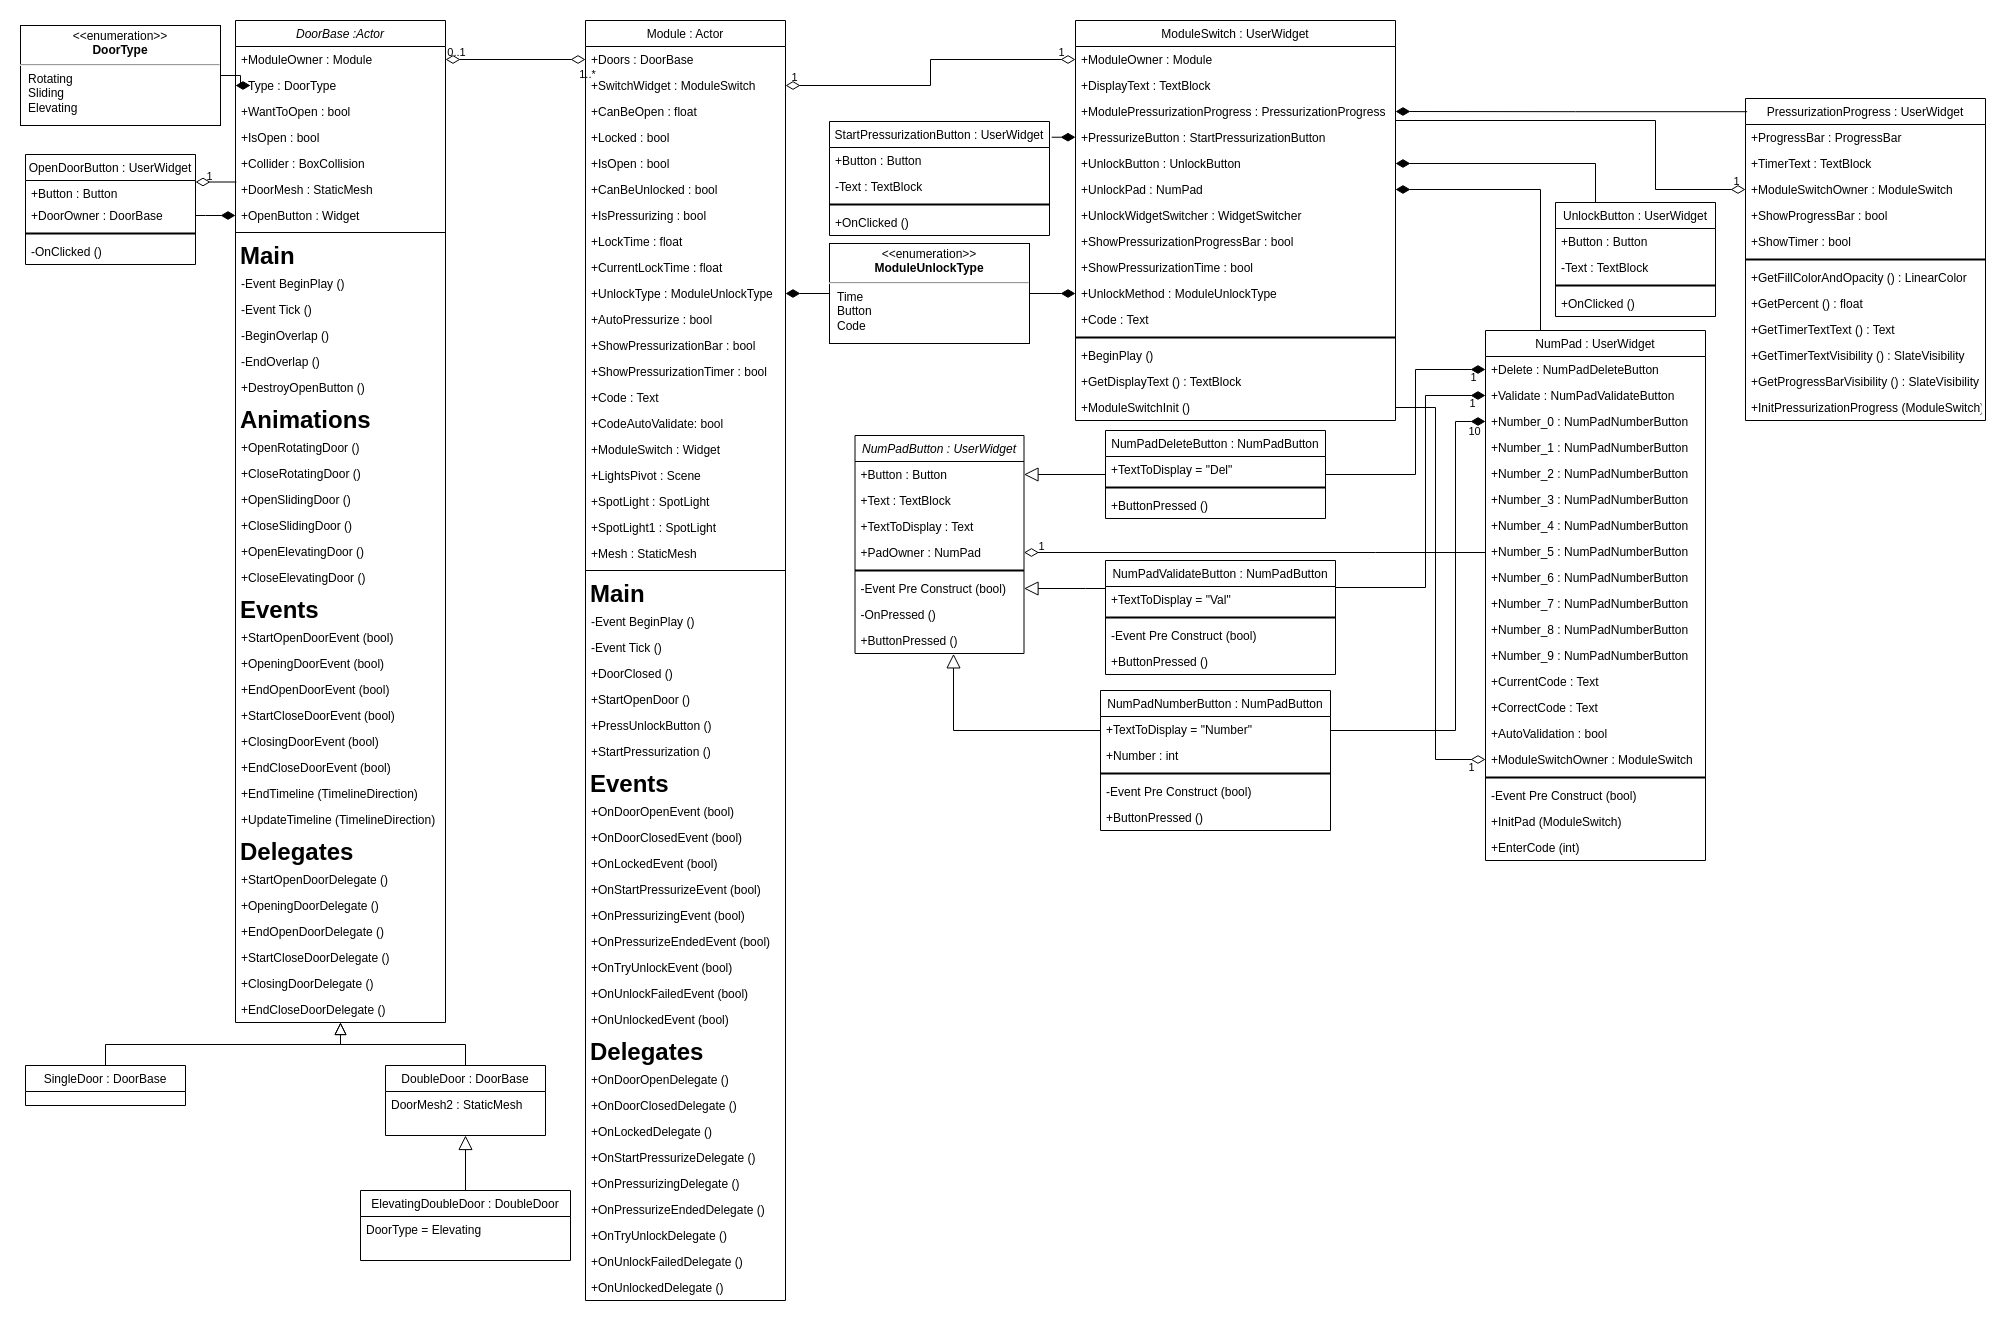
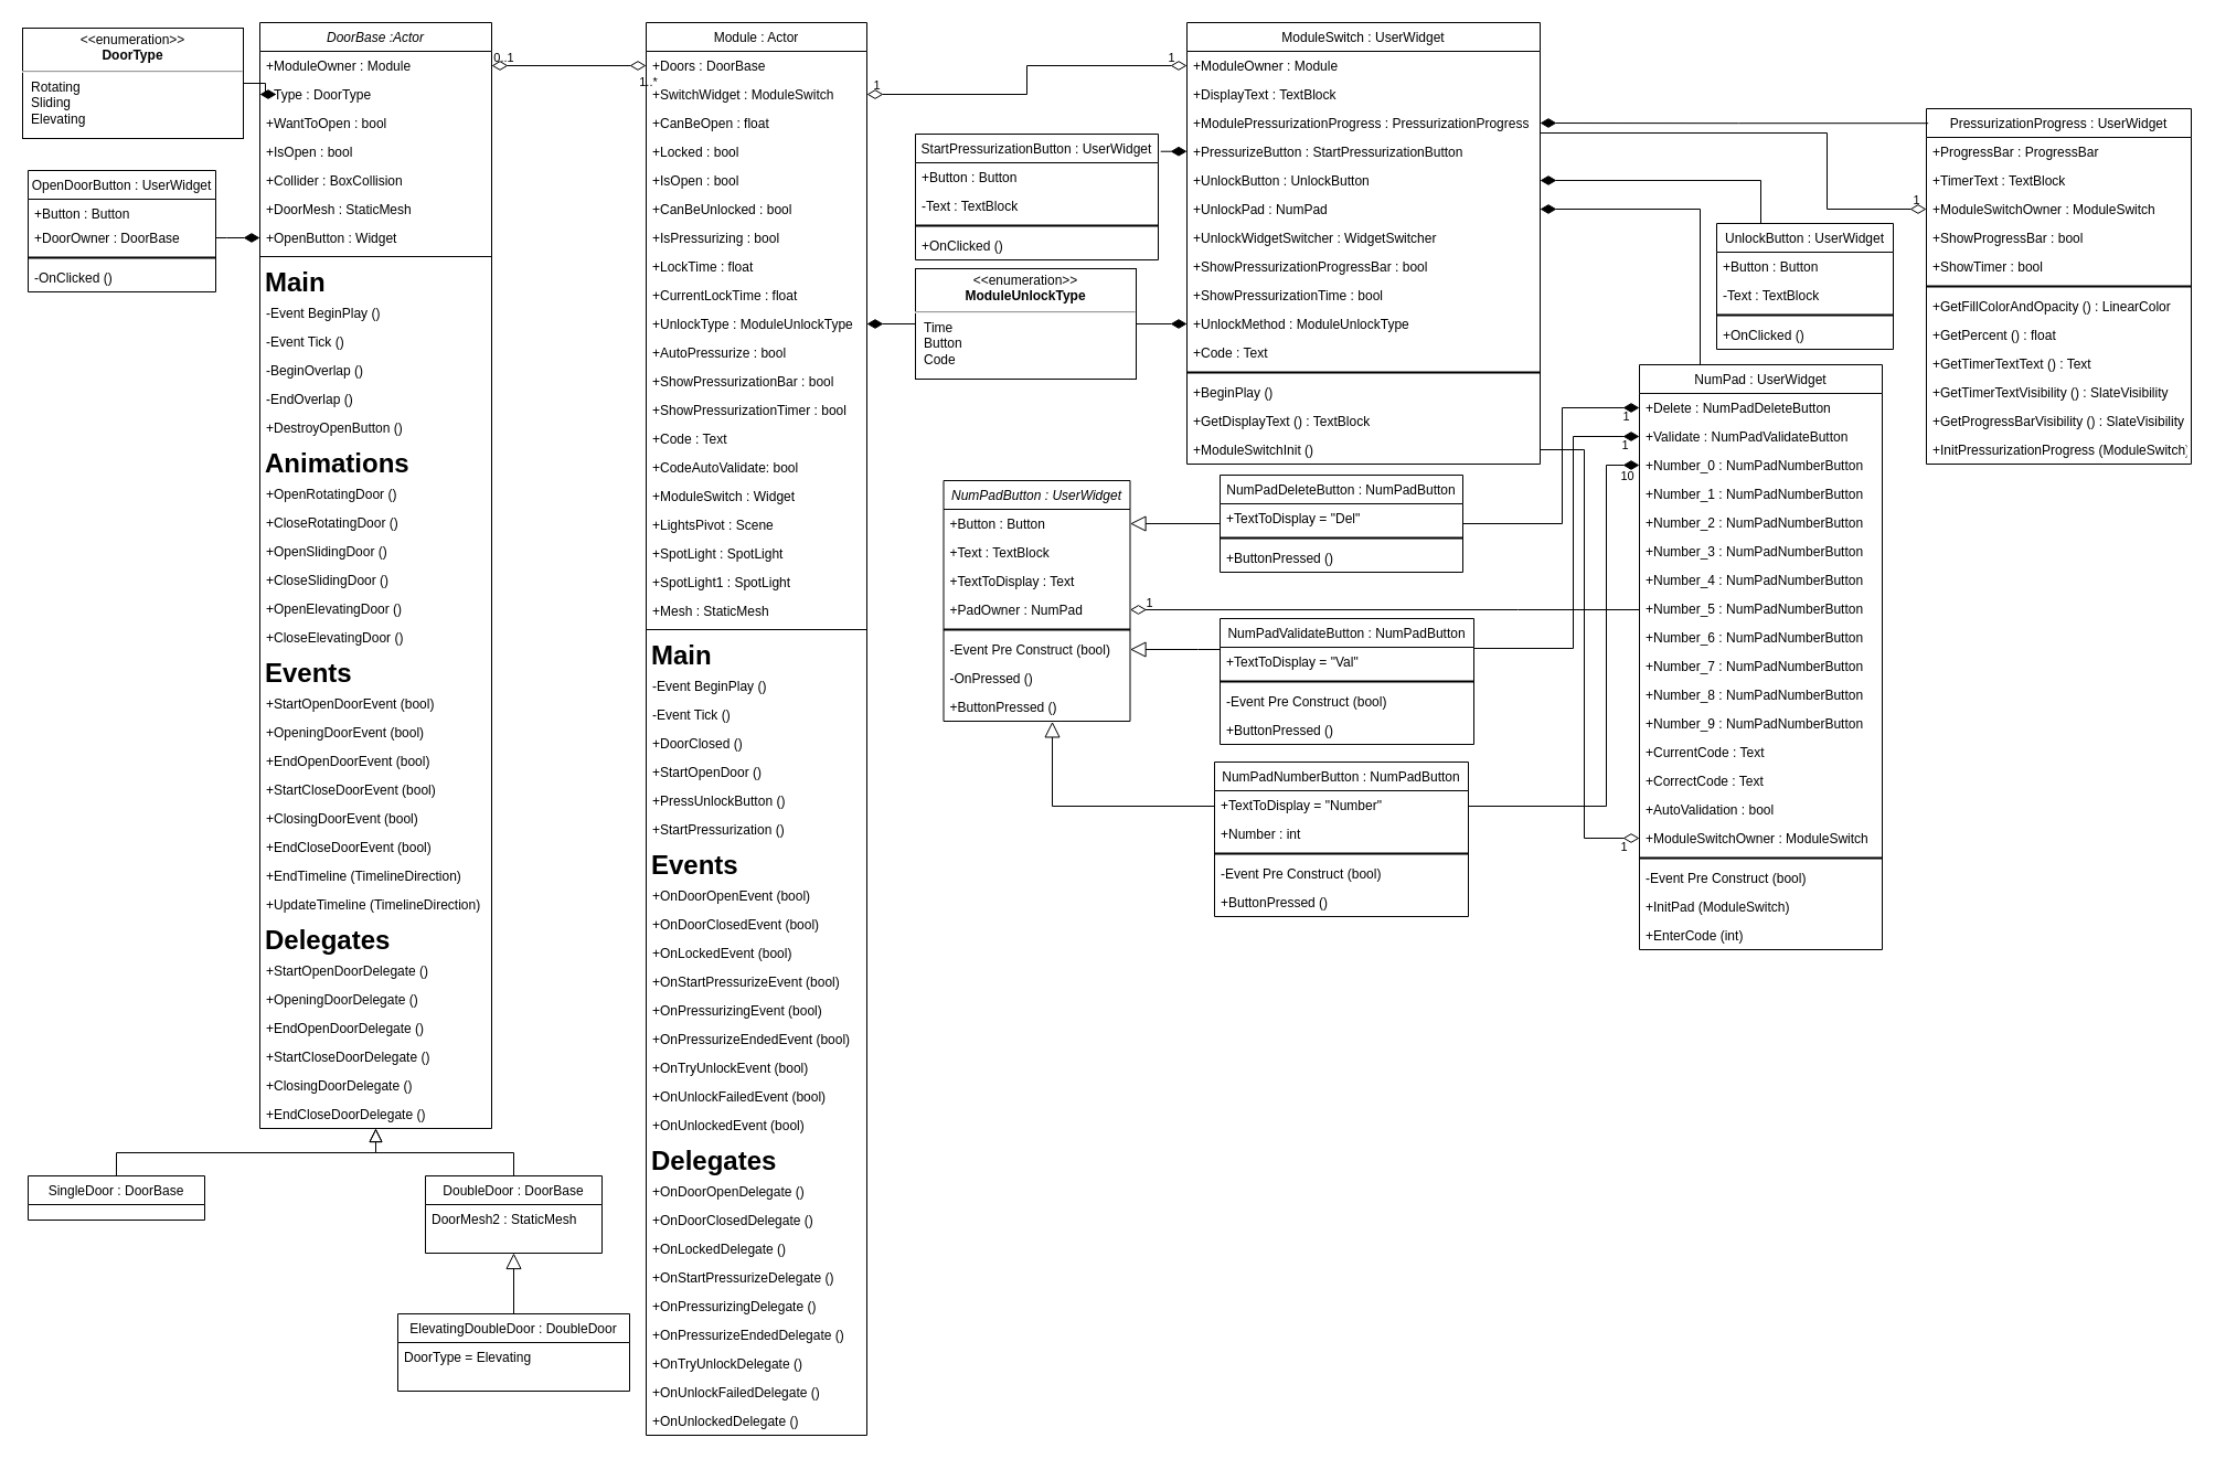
- <mxCell id="180" style="edgeStyle=orthogonalEdgeStyle;rounded=0;comic=0;sketch=0;orthogonalLoop=1;jettySize=auto;html=1;entryX=0.004;entryY=0.203;entryDx=0;entryDy=0;endArrow=none;endFill=0;endSize=12;exitX=1;exitY=0.25;exitDx=0;exitDy=0;startArrow=diamondThin;startFill=0;startSize=12;entryPerimeter=0;" edge="1" parent="1" source="183" target="8"><mxGeometry relative="1" as="geometry" /></mxCell>
- <mxCell id="181" value="1" style="edgeLabel;html=1;align=center;verticalAlign=middle;resizable=0;points=[];labelBackgroundColor=none;" vertex="1" connectable="0" parent="180"><mxGeometry x="-0.779" y="-1" relative="1" as="geometry"><mxPoint x="8" y="-7" as="offset" /></mxGeometry></mxCell>
